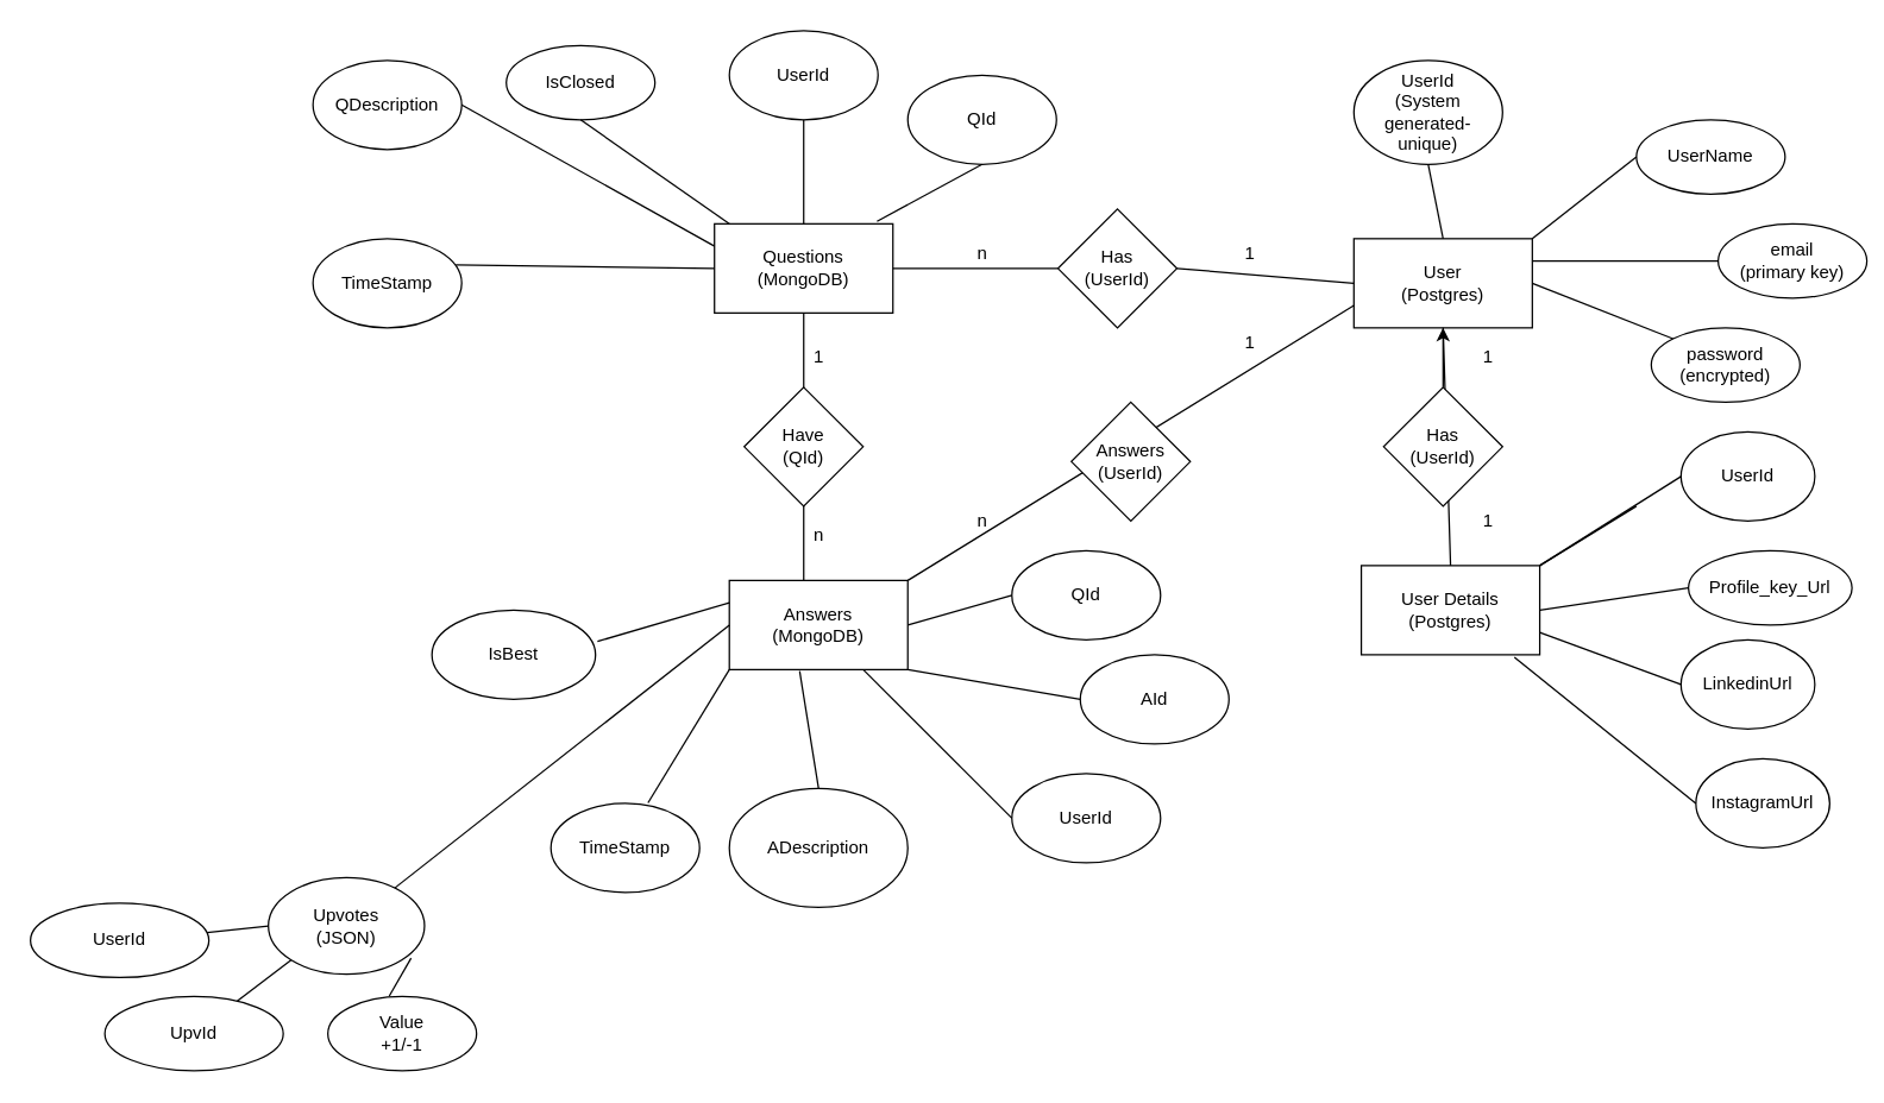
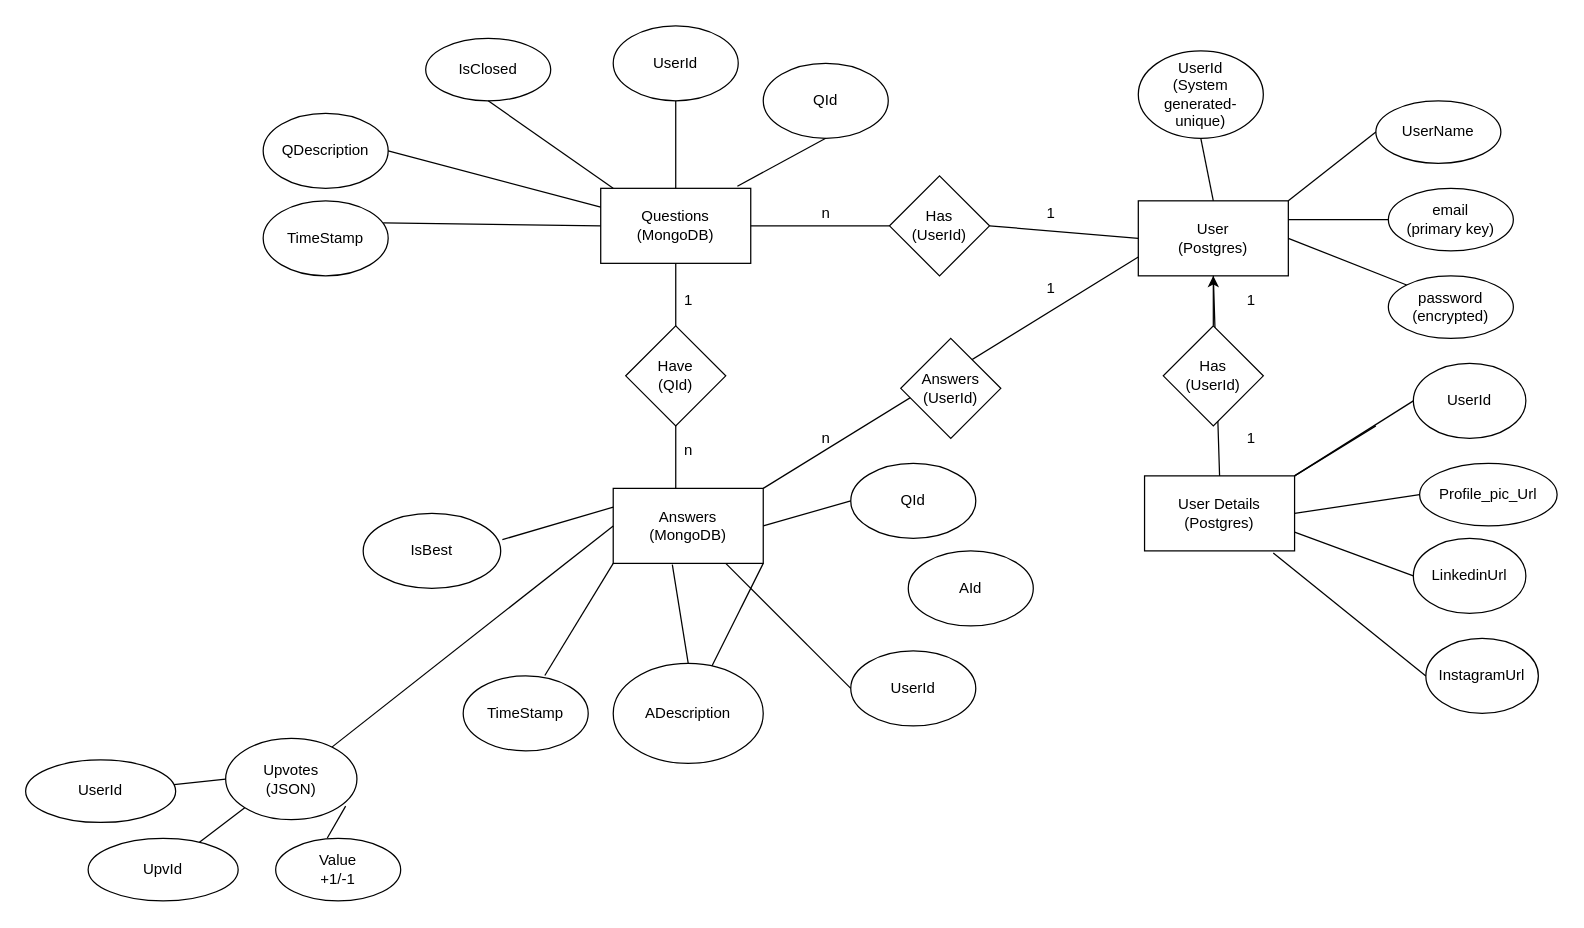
- <mxCell id="32" value="QDescription" style="ellipse;whiteSpace=wrap;html=1;" vertex="1" parent="1"><mxGeometry x="210" y="40" width="100" height="60" as="geometry" /></mxCell>
+ <mxCell id="32" value="QDescription" style="ellipse;whiteSpace=wrap;html=1;" vertex="1" parent="1"><mxGeometry x="210" y="90" width="100" height="60" as="geometry" /></mxCell>
- <mxCell id="5" value="email&lt;br&gt;(primary key)" style="ellipse;whiteSpace=wrap;html=1;" vertex="1" parent="1"><mxGeometry x="1155" y="150" width="100" height="50" as="geometry" /></mxCell>
+ <mxCell id="5" value="email&lt;br&gt;(primary key)" style="ellipse;whiteSpace=wrap;html=1;" vertex="1" parent="1"><mxGeometry x="1110" y="150" width="100" height="50" as="geometry" /></mxCell>
- <mxCell id="18" value="Profile_key_Url" style="ellipse;whiteSpace=wrap;html=1;" vertex="1" parent="1"><mxGeometry x="1135" y="370" width="110" height="50" as="geometry" /></mxCell>
+ <mxCell id="18" value="Profile_pic_Url" style="ellipse;whiteSpace=wrap;html=1;" vertex="1" parent="1"><mxGeometry x="1135" y="370" width="110" height="50" as="geometry" /></mxCell>
- <mxCell id="48" value="" style="endArrow=none;html=1;entryX=0;entryY=0.5;entryDx=0;entryDy=0;exitX=1;exitY=1;exitDx=0;exitDy=0;" edge="1" parent="1" target="47" source="37"><mxGeometry width="50" height="50" relative="1" as="geometry"><mxPoint y="470" as="sourcePoint" x="610" /><mxPoint x="741" y="340" as="targetPoint" /></mxGeometry></mxCell>
+ <mxCell id="48" value="" style="endArrow=none;html=1;exitX=1;exitY=1;exitDx=0;exitDy=0;" edge="1" parent="1" target="51" source="37"><mxGeometry width="50" height="50" relative="1" as="geometry"><mxPoint y="470" as="sourcePoint" x="610" /><mxPoint x="741" y="340" as="targetPoint" /></mxGeometry></mxCell>
